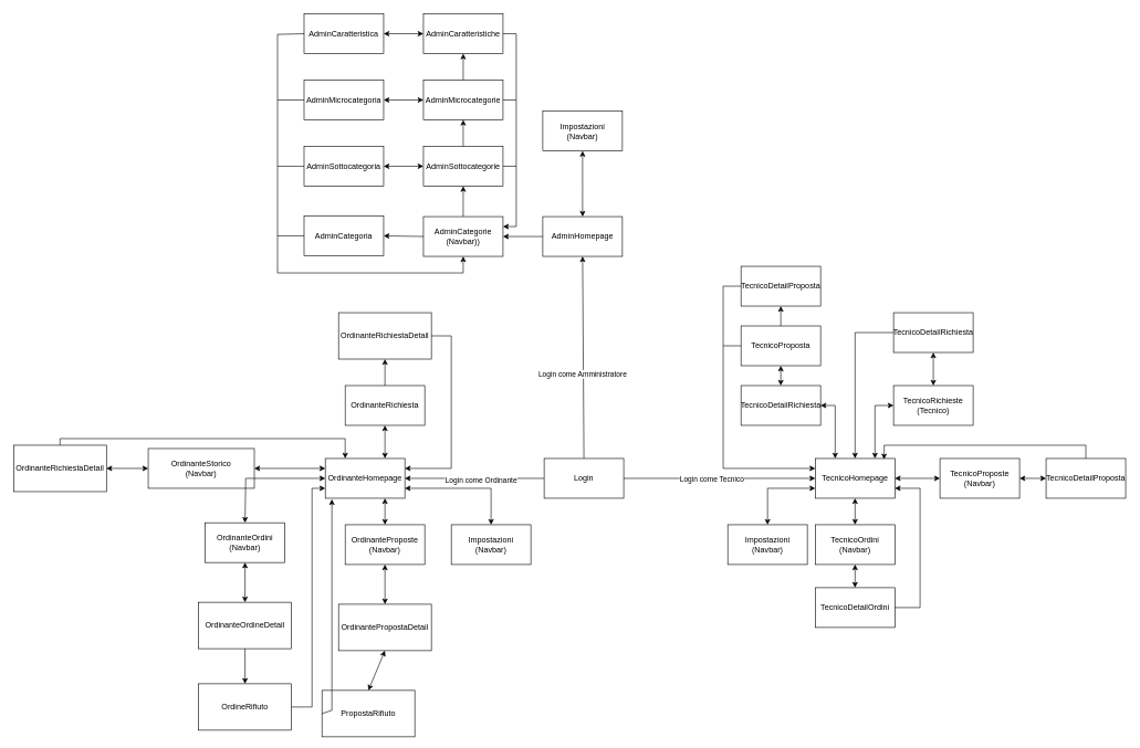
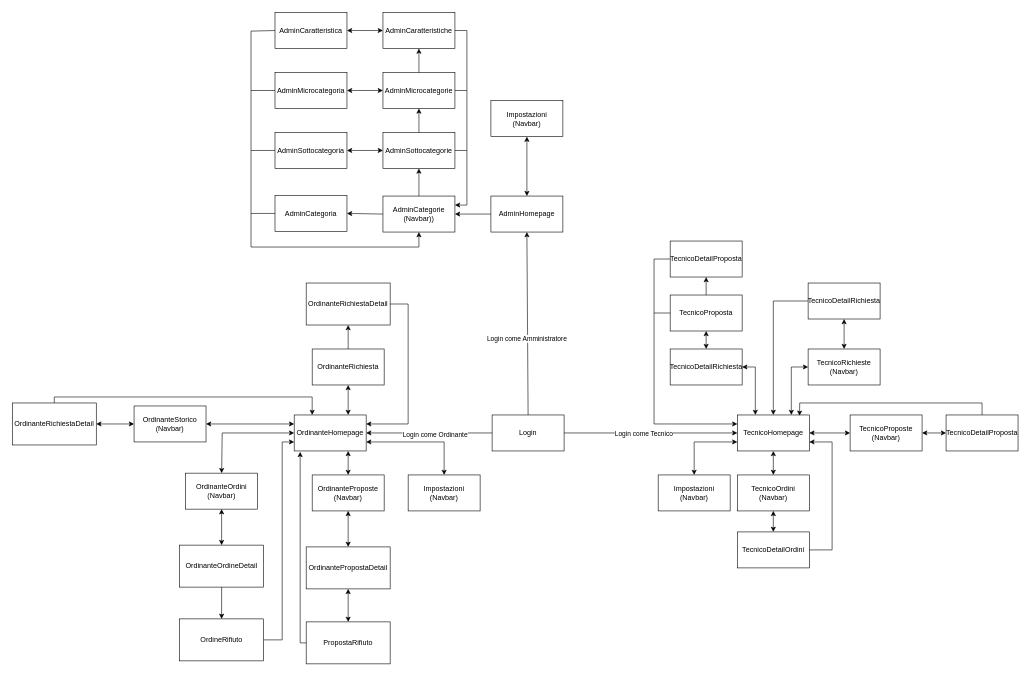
- <mxCell id="30" value="TecnicoRichieste&lt;div&gt;(Tecnico)&lt;/div&gt;" style="rounded=0;whiteSpace=wrap;html=1;" parent="1" vertex="1"><mxGeometry x="1346.88" y="581" width="120" height="60" as="geometry" /></mxCell>
+ <mxCell id="30" value="TecnicoRichieste&lt;div&gt;(Navbar)&lt;/div&gt;" style="rounded=0;whiteSpace=wrap;html=1;" parent="1" vertex="1"><mxGeometry x="1346.88" y="581" width="120" height="60" as="geometry" /></mxCell>
- <mxCell id="45" value="OrdinanteStorico&lt;div&gt;(Navbar)&lt;/div&gt;" style="rounded=0;whiteSpace=wrap;html=1;" parent="1" vertex="1"><mxGeometry x="223" y="676" width="160" height="60" as="geometry" /></mxCell>
+ <mxCell id="45" value="OrdinanteStorico&lt;div&gt;(Navbar)&lt;/div&gt;" style="rounded=0;whiteSpace=wrap;html=1;" parent="1" vertex="1"><mxGeometry x="223" y="676" width="120" height="60" as="geometry" /></mxCell>
- <mxCell id="49" value="PropostaRifiuto" style="rounded=0;whiteSpace=wrap;html=1;" parent="1" vertex="1"><mxGeometry x="485" y="1041" width="140" height="70" as="geometry" /></mxCell>
+ <mxCell id="49" value="PropostaRifiuto" style="rounded=0;whiteSpace=wrap;html=1;" parent="1" vertex="1"><mxGeometry x="510" y="1036" width="140" height="70" as="geometry" /></mxCell>
